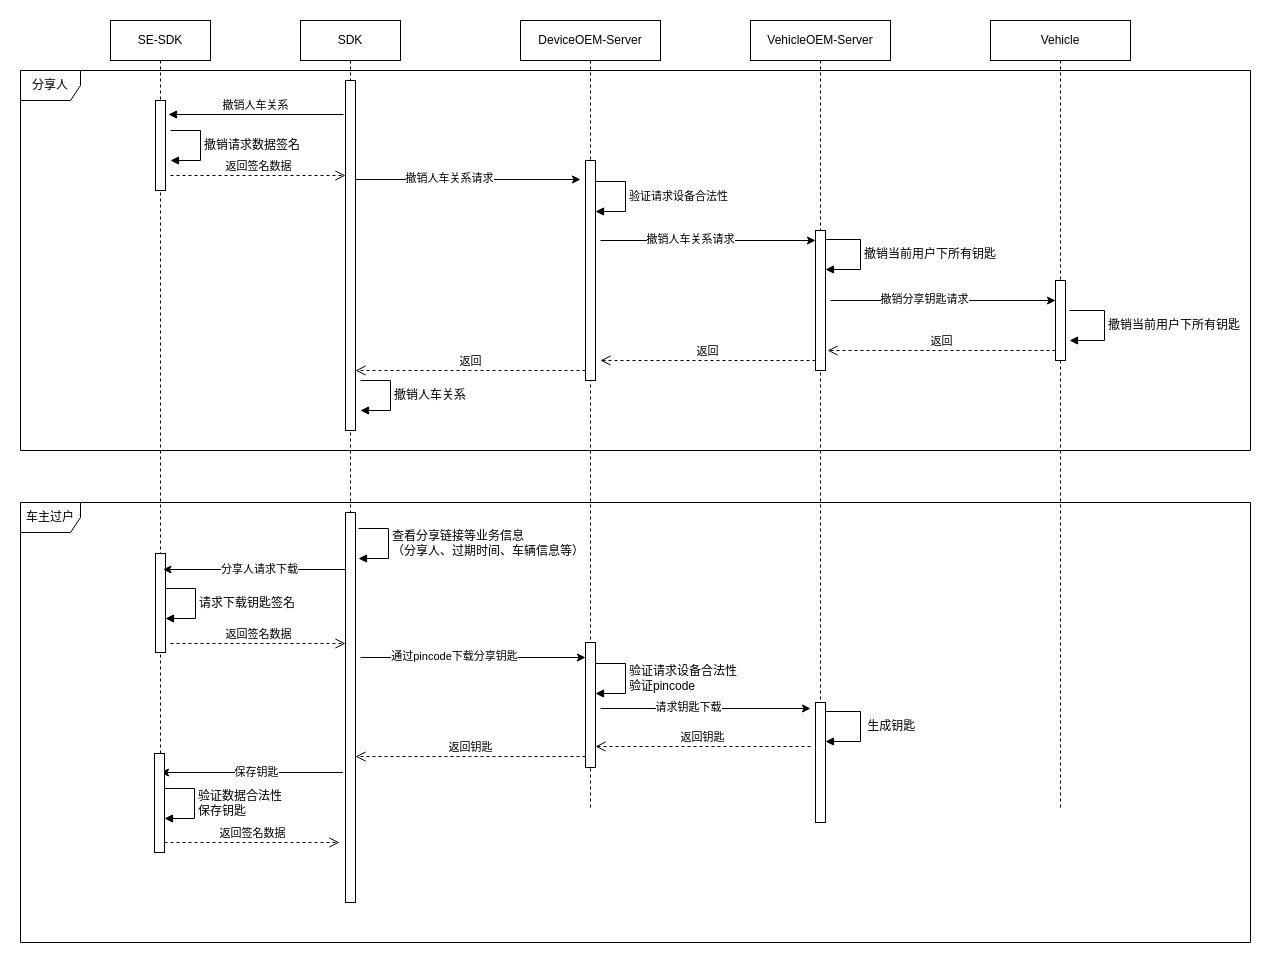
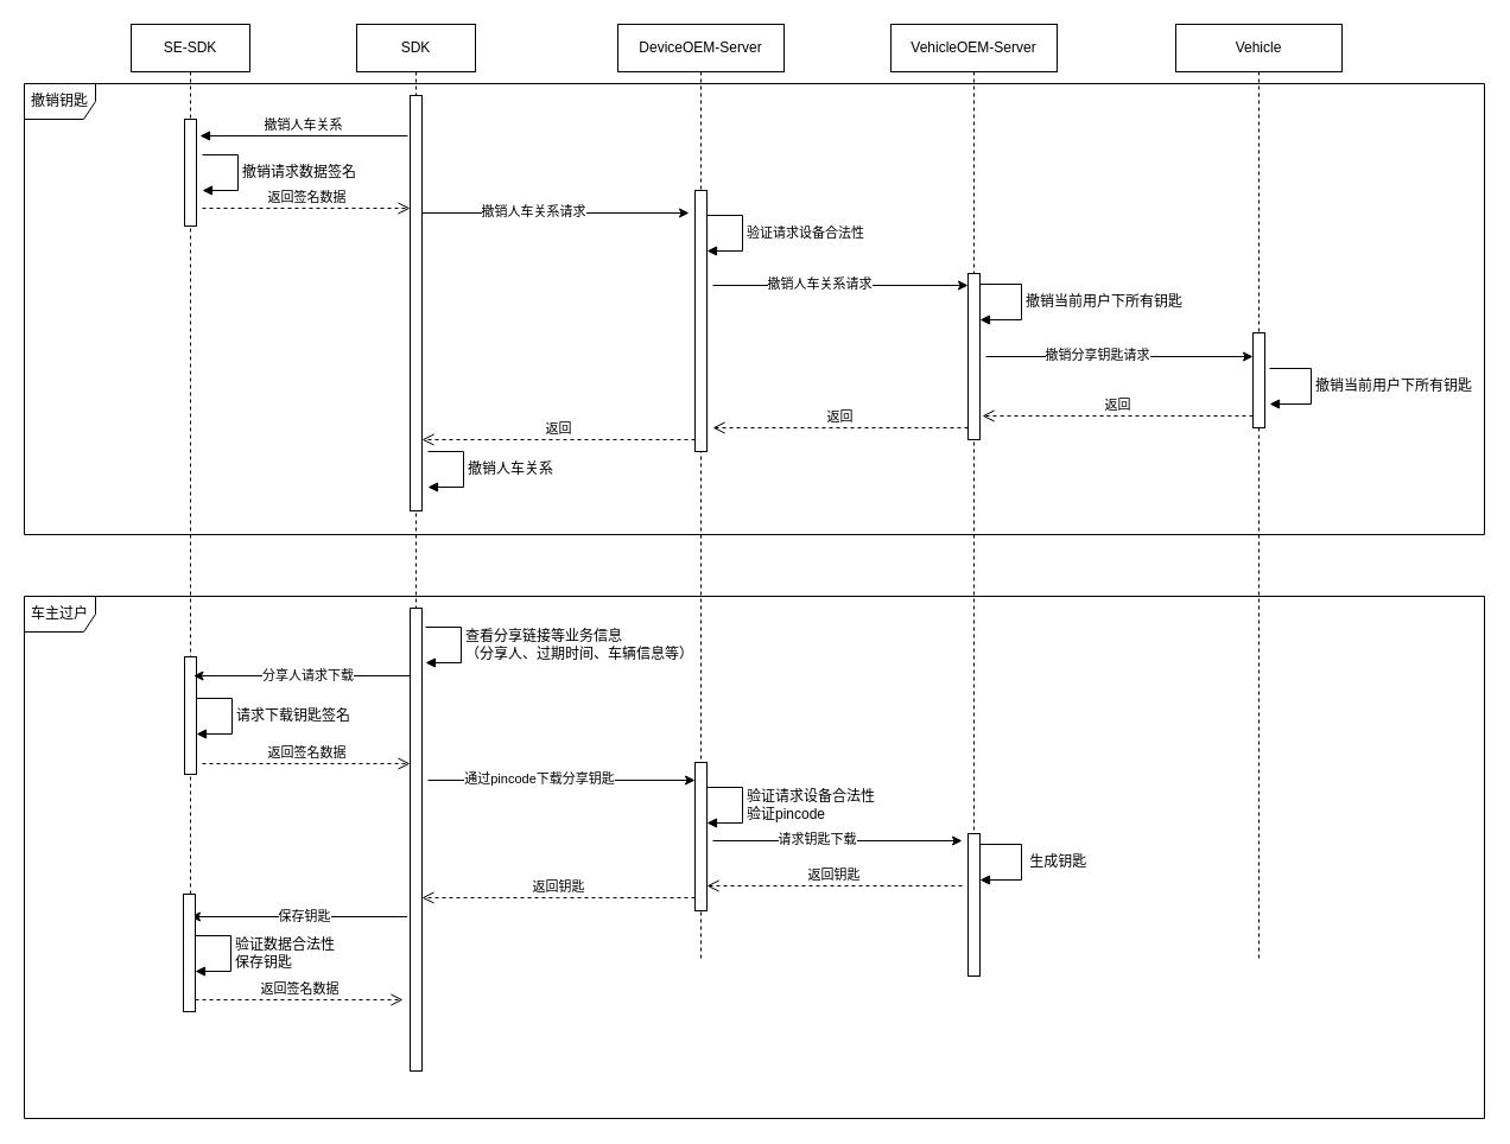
- <mxCell id="28" value="分享人" style="shape=umlFrame;whiteSpace=wrap;html=1;pointerEvents=0;sketch=0;strokeColor=default;align=center;verticalAlign=middle;fontFamily=Helvetica;fontSize=12;fontColor=default;fillColor=default;" vertex="1" parent="1"><mxGeometry x="20" y="70" width="1230" height="380" as="geometry" /></mxCell>
+ <mxCell id="28" value="撤销钥匙" style="shape=umlFrame;whiteSpace=wrap;html=1;pointerEvents=0;sketch=0;strokeColor=default;align=center;verticalAlign=middle;fontFamily=Helvetica;fontSize=12;fontColor=default;fillColor=default;" vertex="1" parent="1"><mxGeometry x="20" y="70" width="1230" height="380" as="geometry" /></mxCell>
